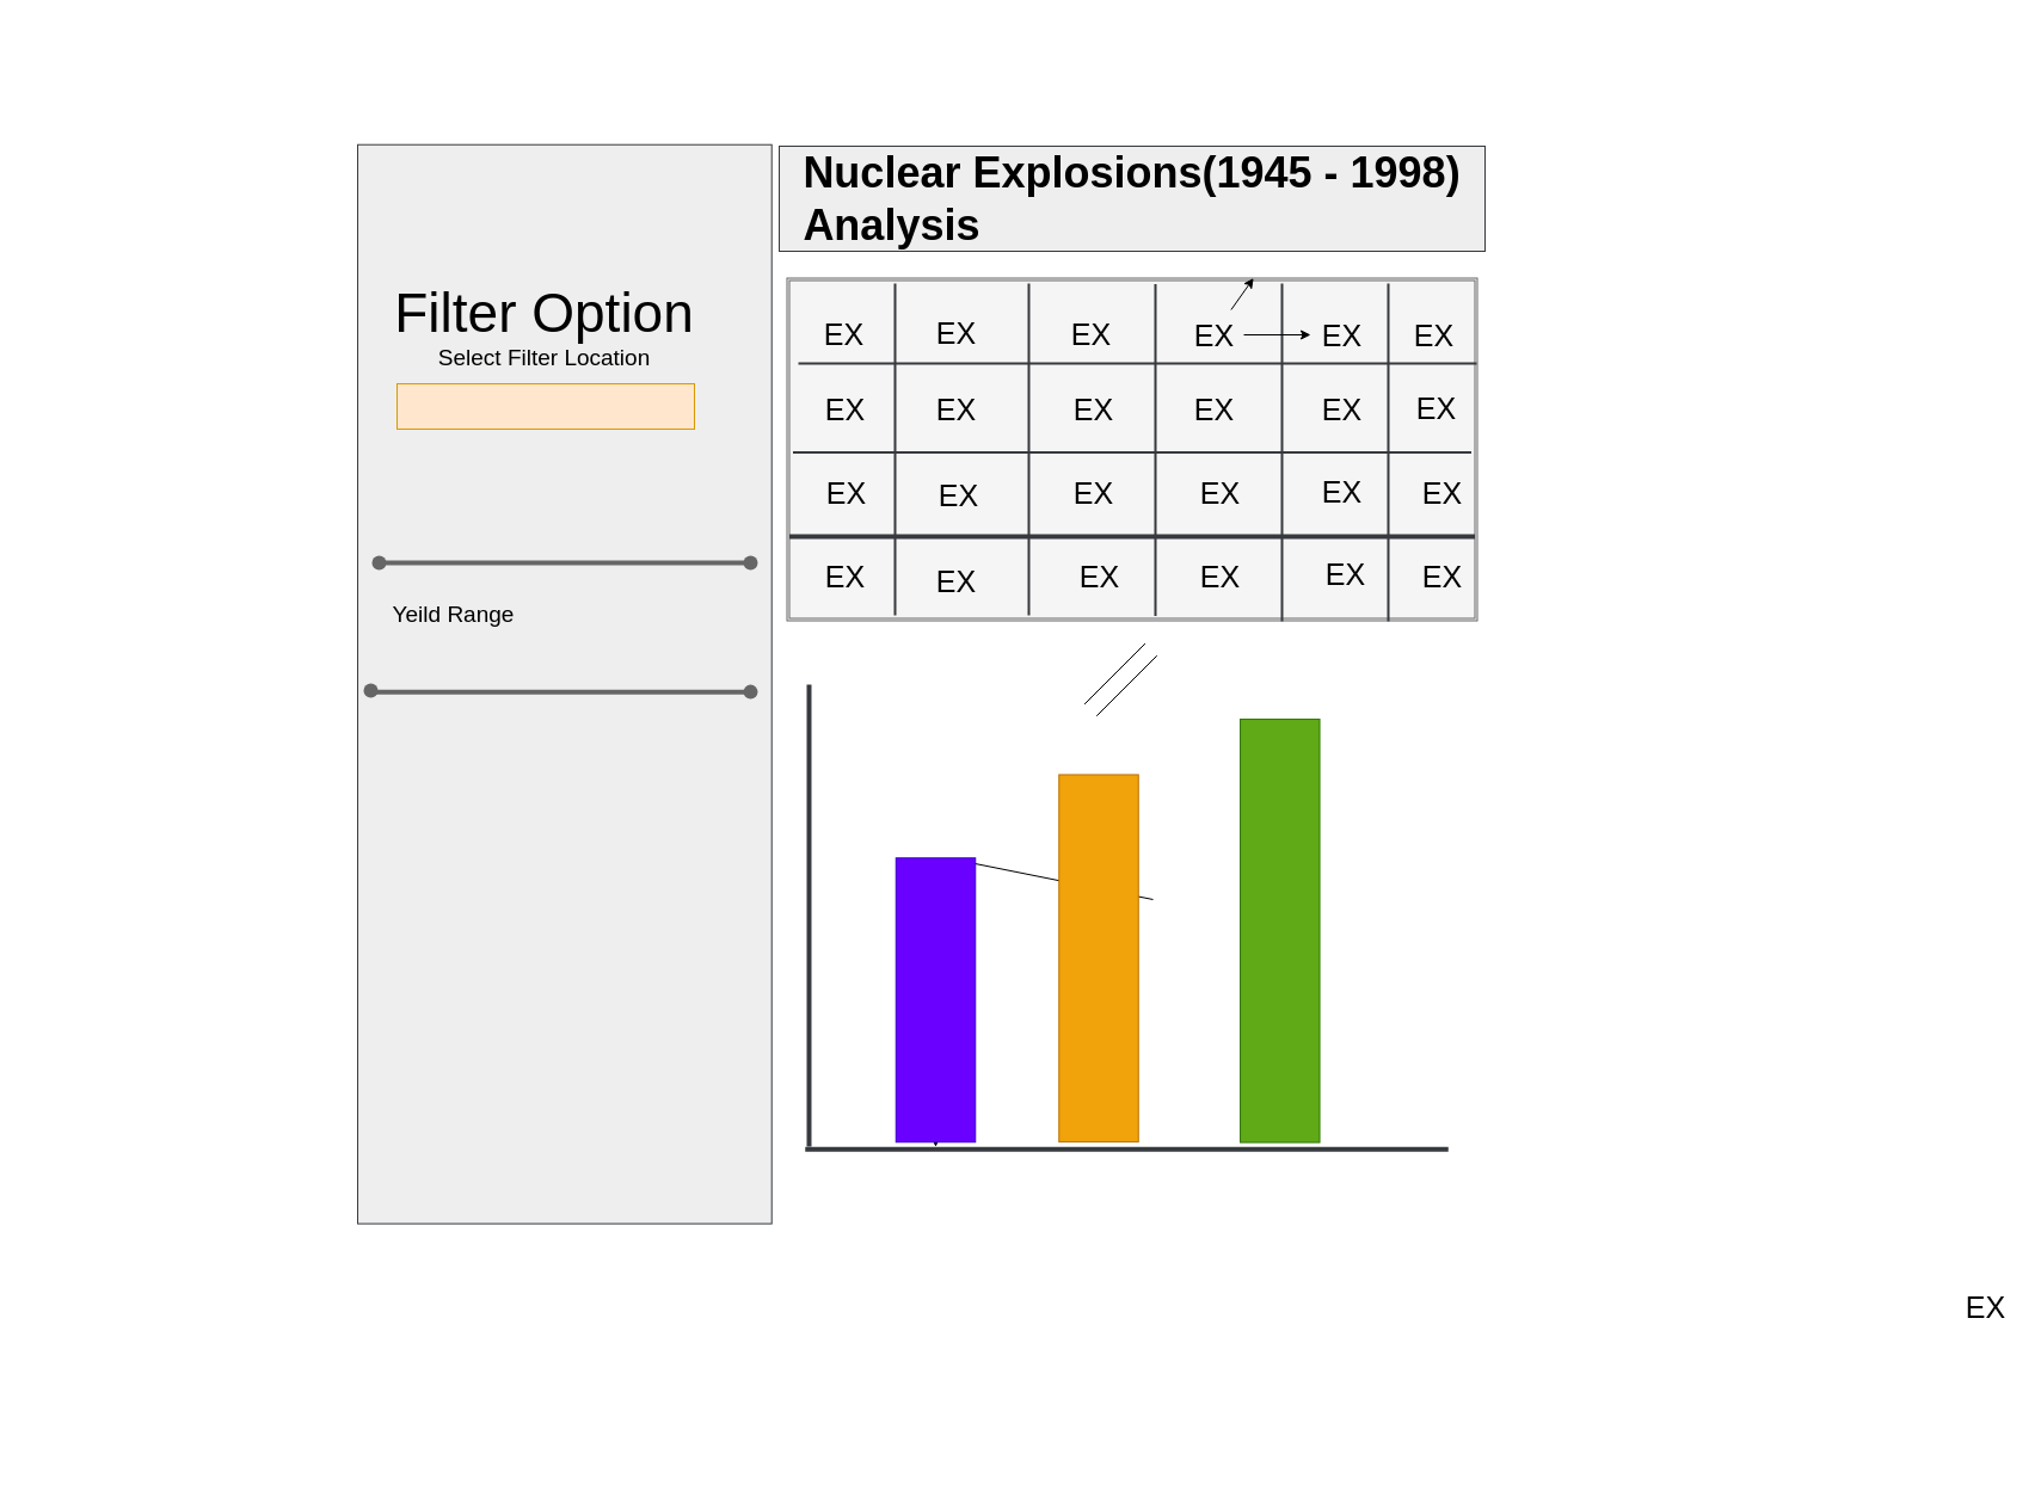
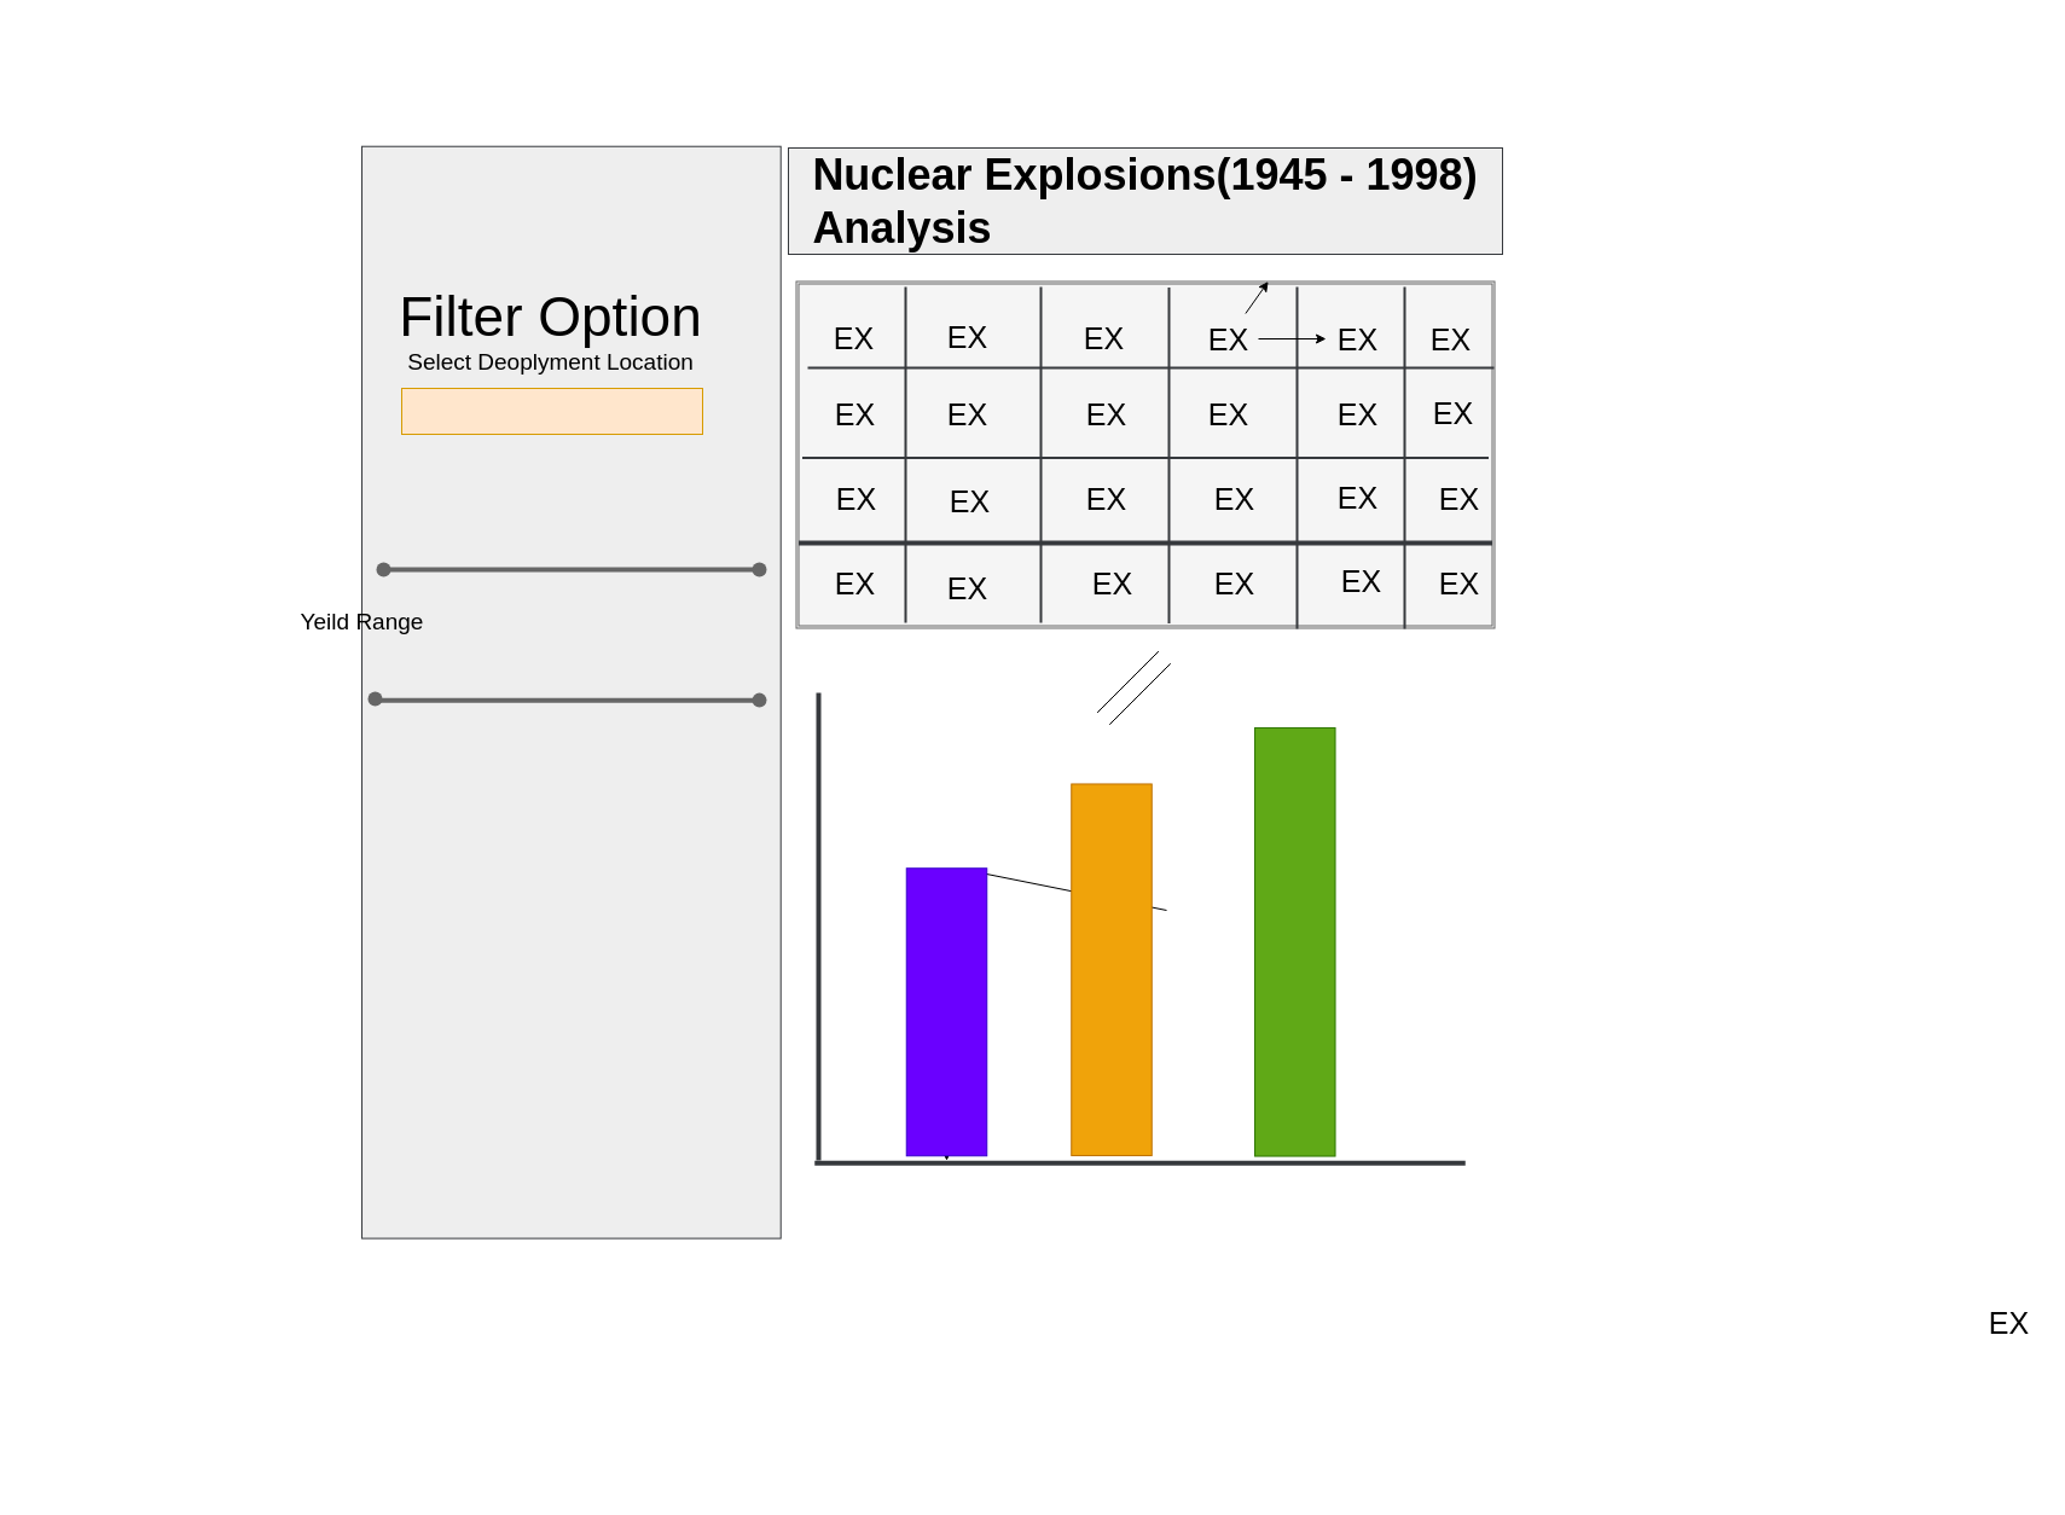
- <mxCell id="53" value="Select Filter Location" style="text;html=1;align=center;verticalAlign=middle;resizable=0;points=[];autosize=1;strokeColor=none;fillColor=none;fontSize=19;fontColor=#000000;" parent="1" vertex="1"><mxGeometry x="327" y="282" width="255" height="35" as="geometry" /></mxCell>
+ <mxCell id="53" value="Select Deoplyment Location" style="text;html=1;align=center;verticalAlign=middle;resizable=0;points=[];autosize=1;strokeColor=none;fillColor=none;fontSize=19;fontColor=#000000;" parent="1" vertex="1"><mxGeometry x="327" y="282" width="255" height="35" as="geometry" /></mxCell>
- <mxCell id="58" value="Yeild Range" style="text;html=1;align=center;verticalAlign=middle;resizable=0;points=[];autosize=1;strokeColor=none;fillColor=none;fontSize=19;fontColor=#000000;" parent="1" vertex="1"><mxGeometry x="319" y="497" width="120" height="35" as="geometry" /></mxCell>
+ <mxCell id="58" value="Yeild Range" style="text;html=1;align=center;verticalAlign=middle;resizable=0;points=[];autosize=1;strokeColor=none;fillColor=none;fontSize=19;fontColor=#000000;" parent="1" vertex="1"><mxGeometry x="239" y="497" width="120" height="35" as="geometry" /></mxCell>
